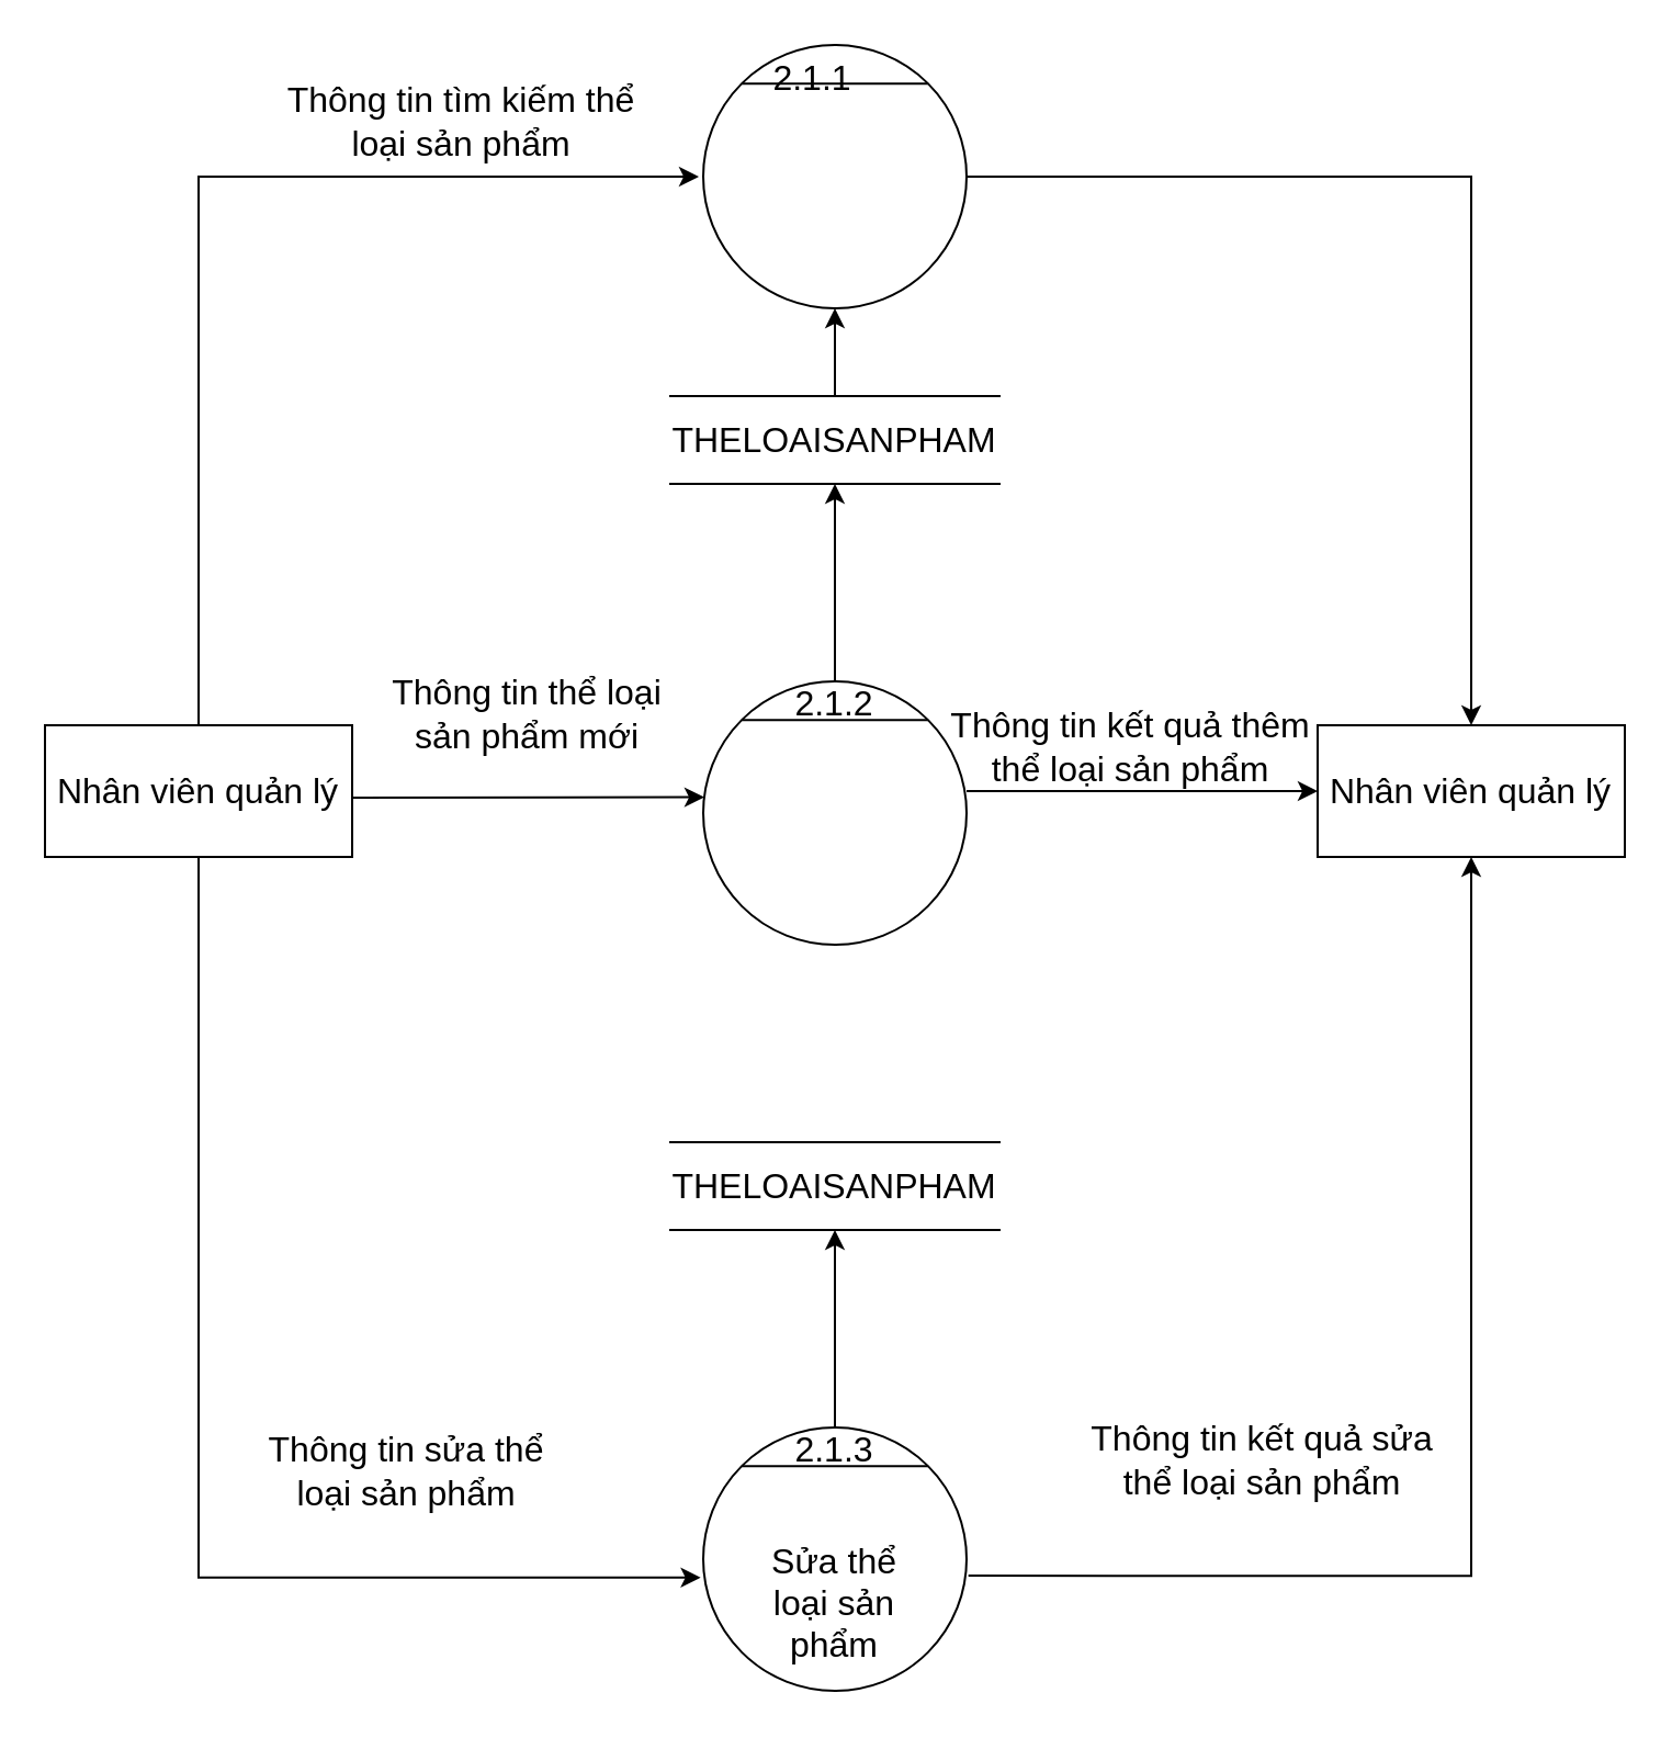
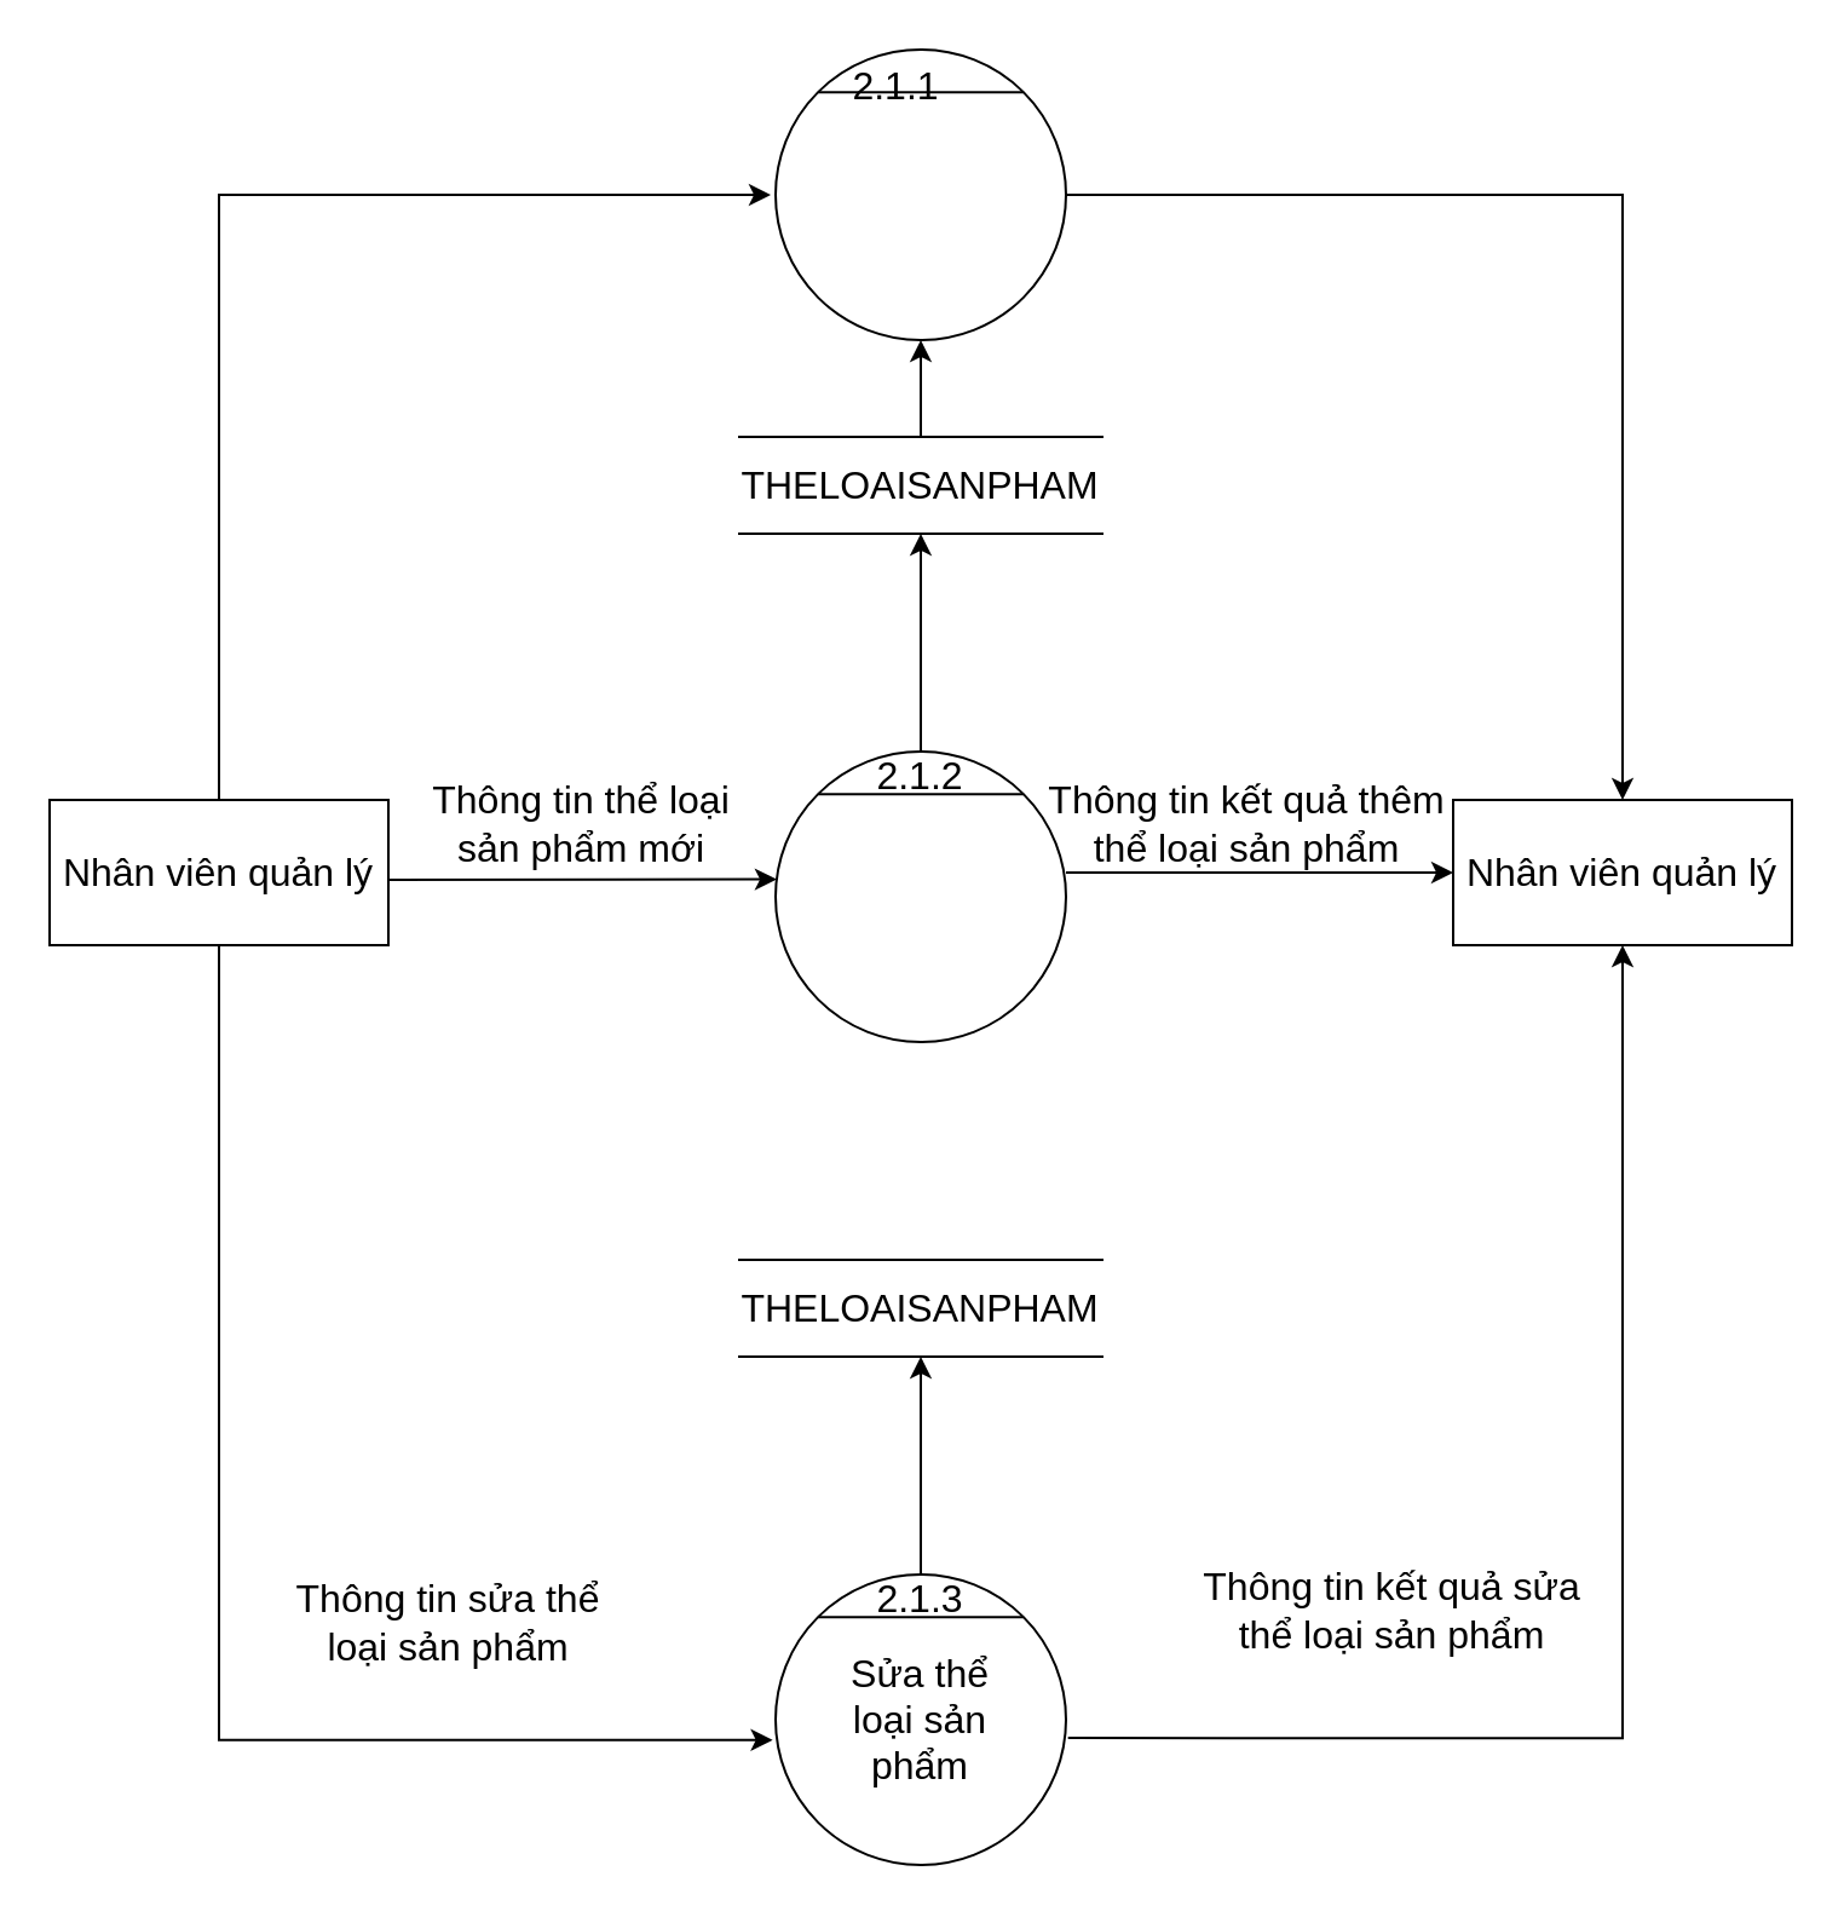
- <mxCell id="21" value="Thông tin tìm kiếm thể loại sản phẩm" style="text;html=1;strokeColor=none;fillColor=none;align=center;verticalAlign=middle;whiteSpace=wrap;rounded=0;fontSize=16;" parent="1" vertex="1"><mxGeometry x="125" y="40" width="170" height="30" as="geometry" /></mxCell>
- <mxCell id="26" value="Thông tin thể loại sản phẩm mới" style="text;html=1;strokeColor=none;fillColor=none;align=center;verticalAlign=middle;whiteSpace=wrap;rounded=0;fontSize=16;" parent="1" vertex="1"><mxGeometry x="175" y="310" width="130" height="30" as="geometry" /></mxCell>
+ <mxCell id="26" value="Thông tin thể loại sản phẩm mới" style="text;html=1;strokeColor=none;fillColor=none;align=center;verticalAlign=middle;whiteSpace=wrap;rounded=0;fontSize=16;" parent="1" vertex="1"><mxGeometry x="175" y="325" width="130" height="30" as="geometry" /></mxCell>
- <mxCell id="8" value="&lt;font style=&quot;font-size: 16px&quot;&gt;Sửa thể loại sản phẩm&lt;/font&gt;" style="text;html=1;strokeColor=none;fillColor=none;align=center;verticalAlign=middle;whiteSpace=wrap;rounded=0;fontSize=16;" parent="1" vertex="1"><mxGeometry x="340" y="715" width="80" height="30" as="geometry" /></mxCell>
+ <mxCell id="8" value="&lt;font style=&quot;font-size: 16px&quot;&gt;Sửa thể loại sản phẩm&lt;/font&gt;" style="text;html=1;strokeColor=none;fillColor=none;align=center;verticalAlign=middle;whiteSpace=wrap;rounded=0;fontSize=16;" parent="1" vertex="1"><mxGeometry x="340" y="695" width="80" height="30" as="geometry" /></mxCell>
